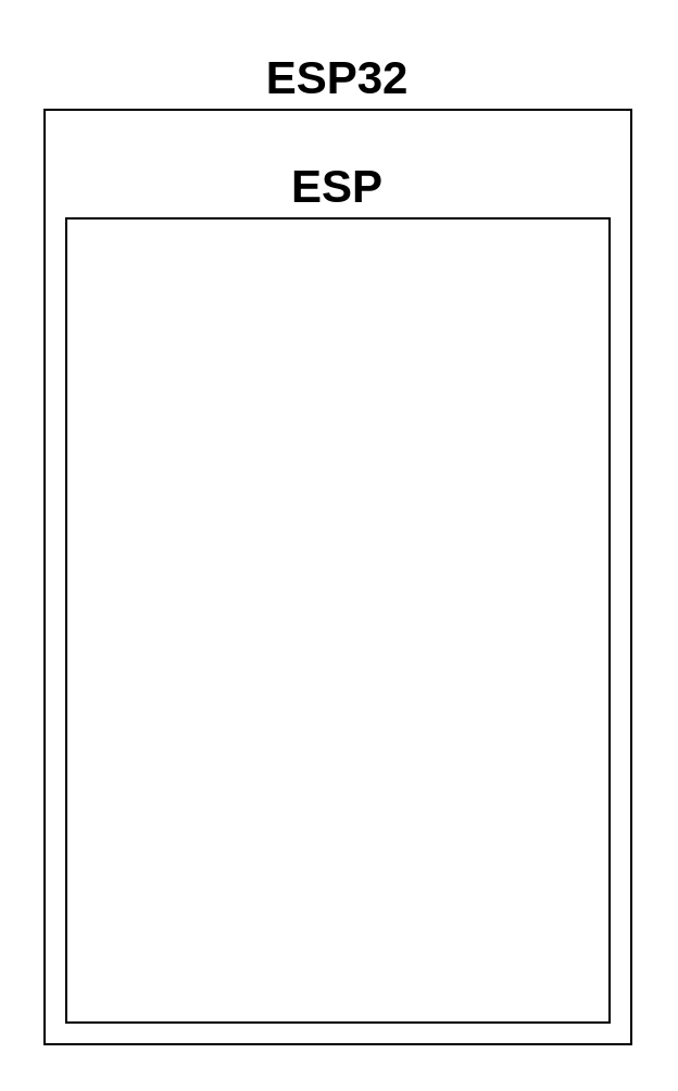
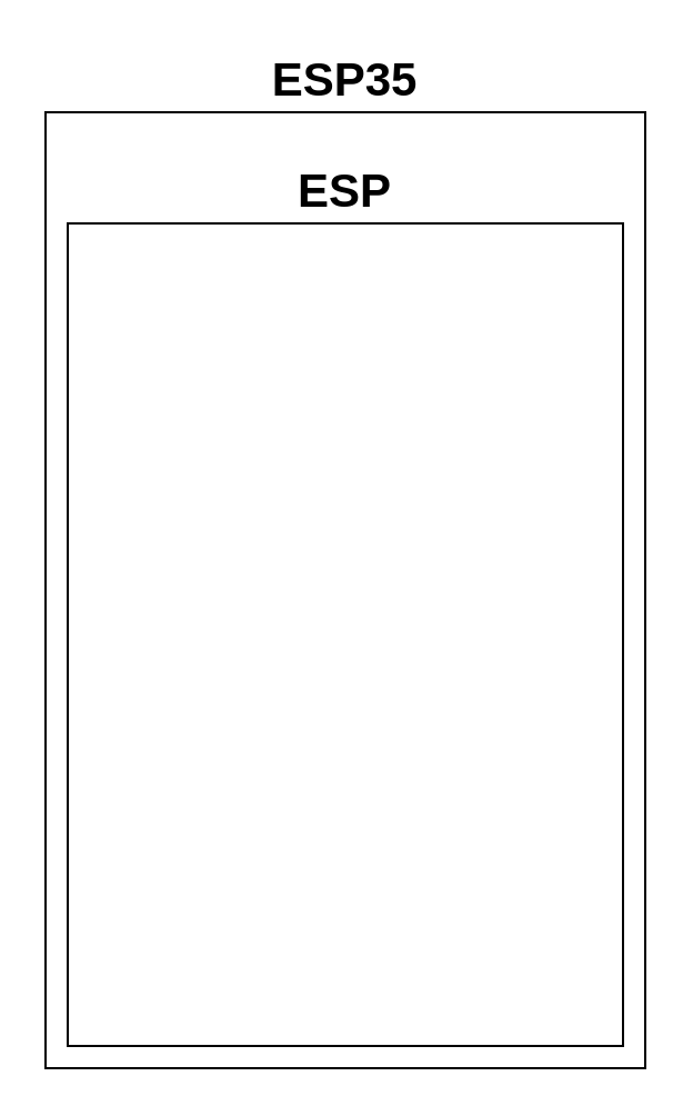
- <mxCell id="3" value="&lt;b&gt;&lt;font style=&quot;font-size: 21px;&quot;&gt;ESP32&lt;/font&gt;&lt;/b&gt;" style="text;html=1;align=center;verticalAlign=middle;whiteSpace=wrap;rounded=0;" vertex="1" parent="1"><mxGeometry x="125" y="20" width="60" height="30" as="geometry" /></mxCell>
+ <mxCell id="3" value="&lt;b&gt;&lt;font style=&quot;font-size: 21px;&quot;&gt;ESP35&lt;/font&gt;&lt;/b&gt;" style="text;html=1;align=center;verticalAlign=middle;whiteSpace=wrap;rounded=0;" vertex="1" parent="1"><mxGeometry x="125" y="20" width="60" height="30" as="geometry" /></mxCell>
